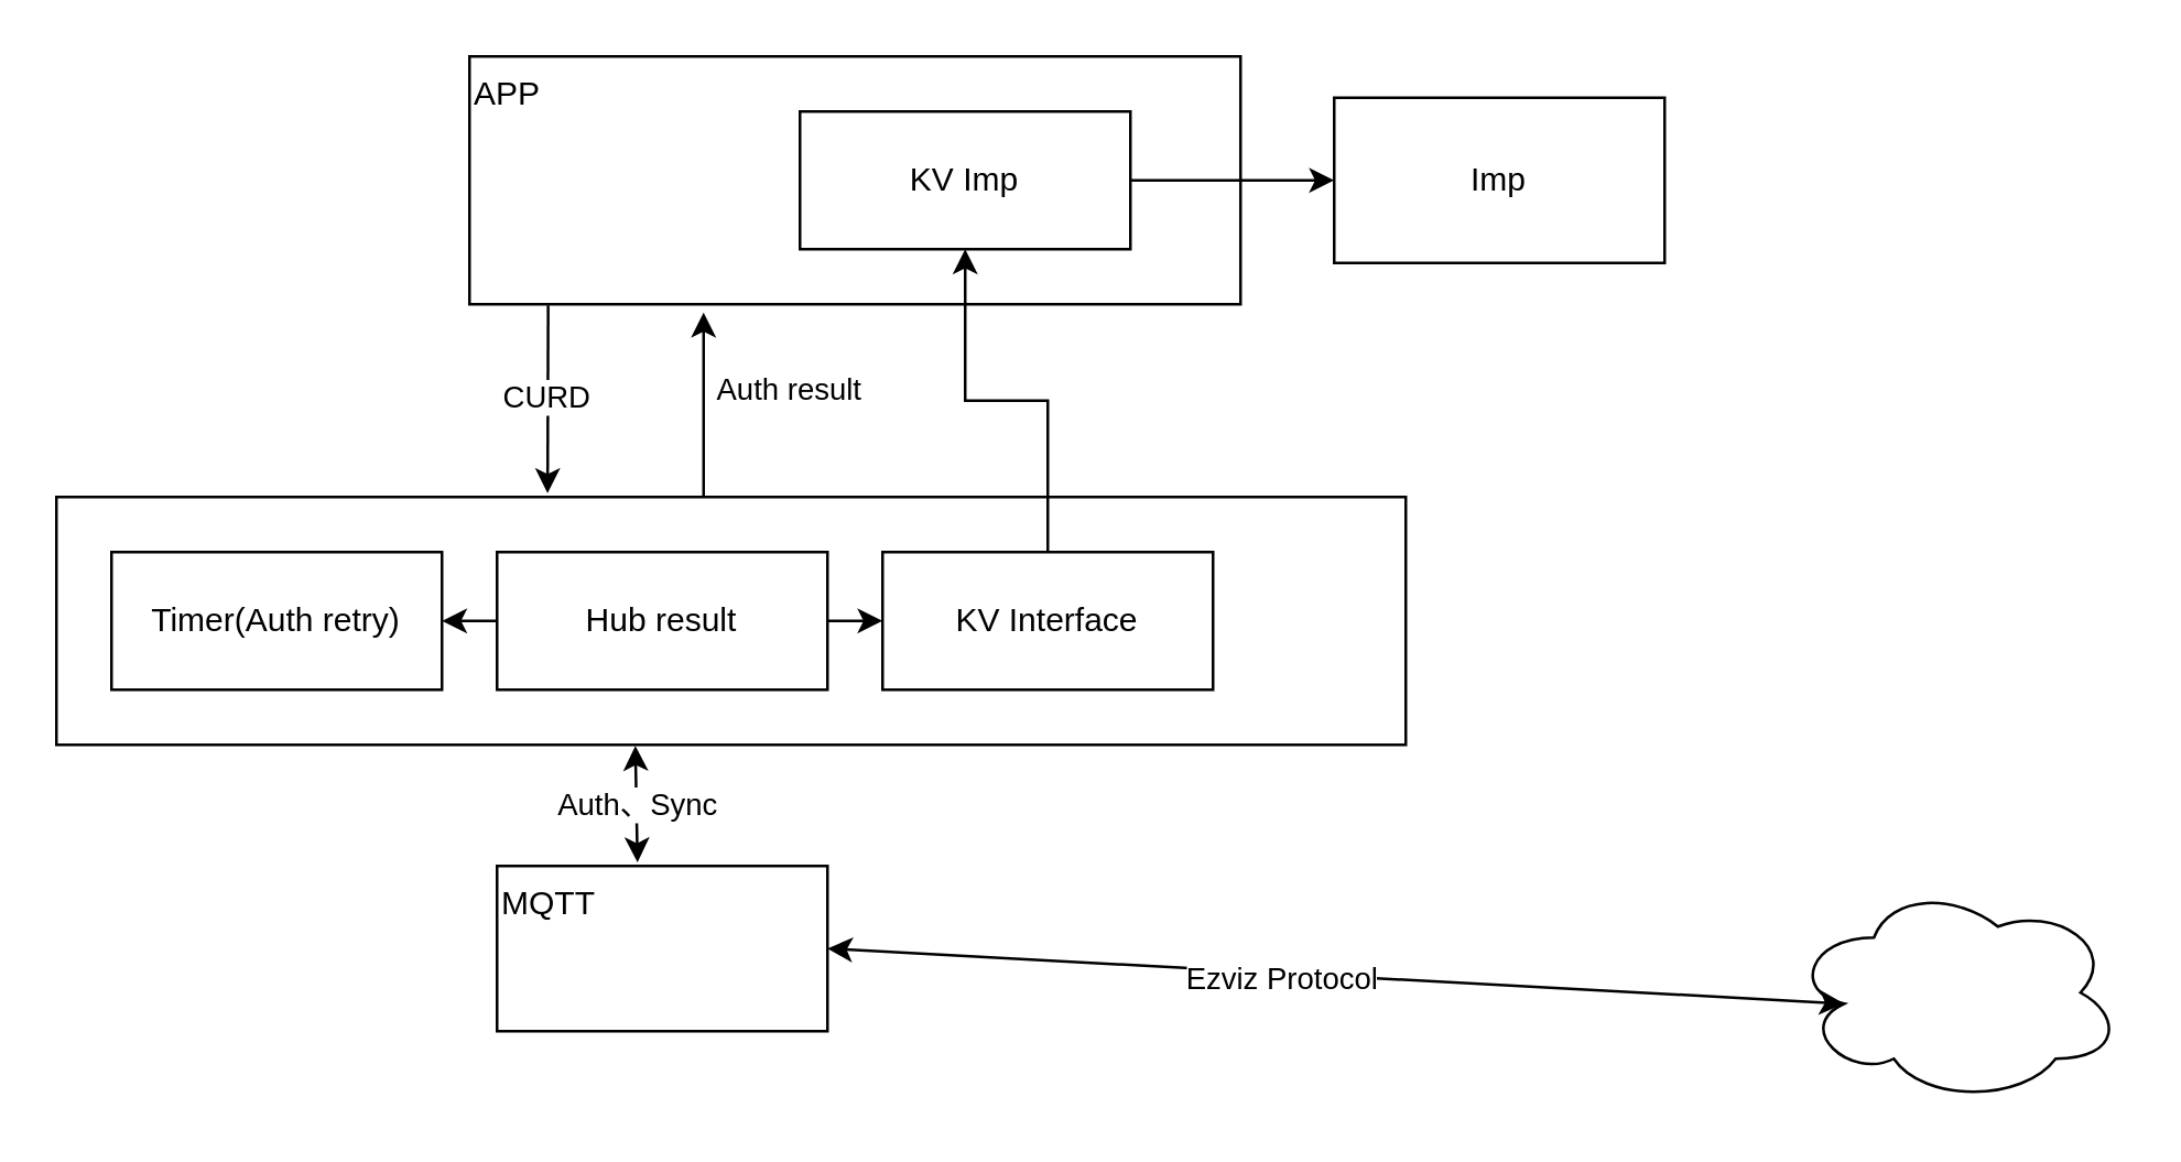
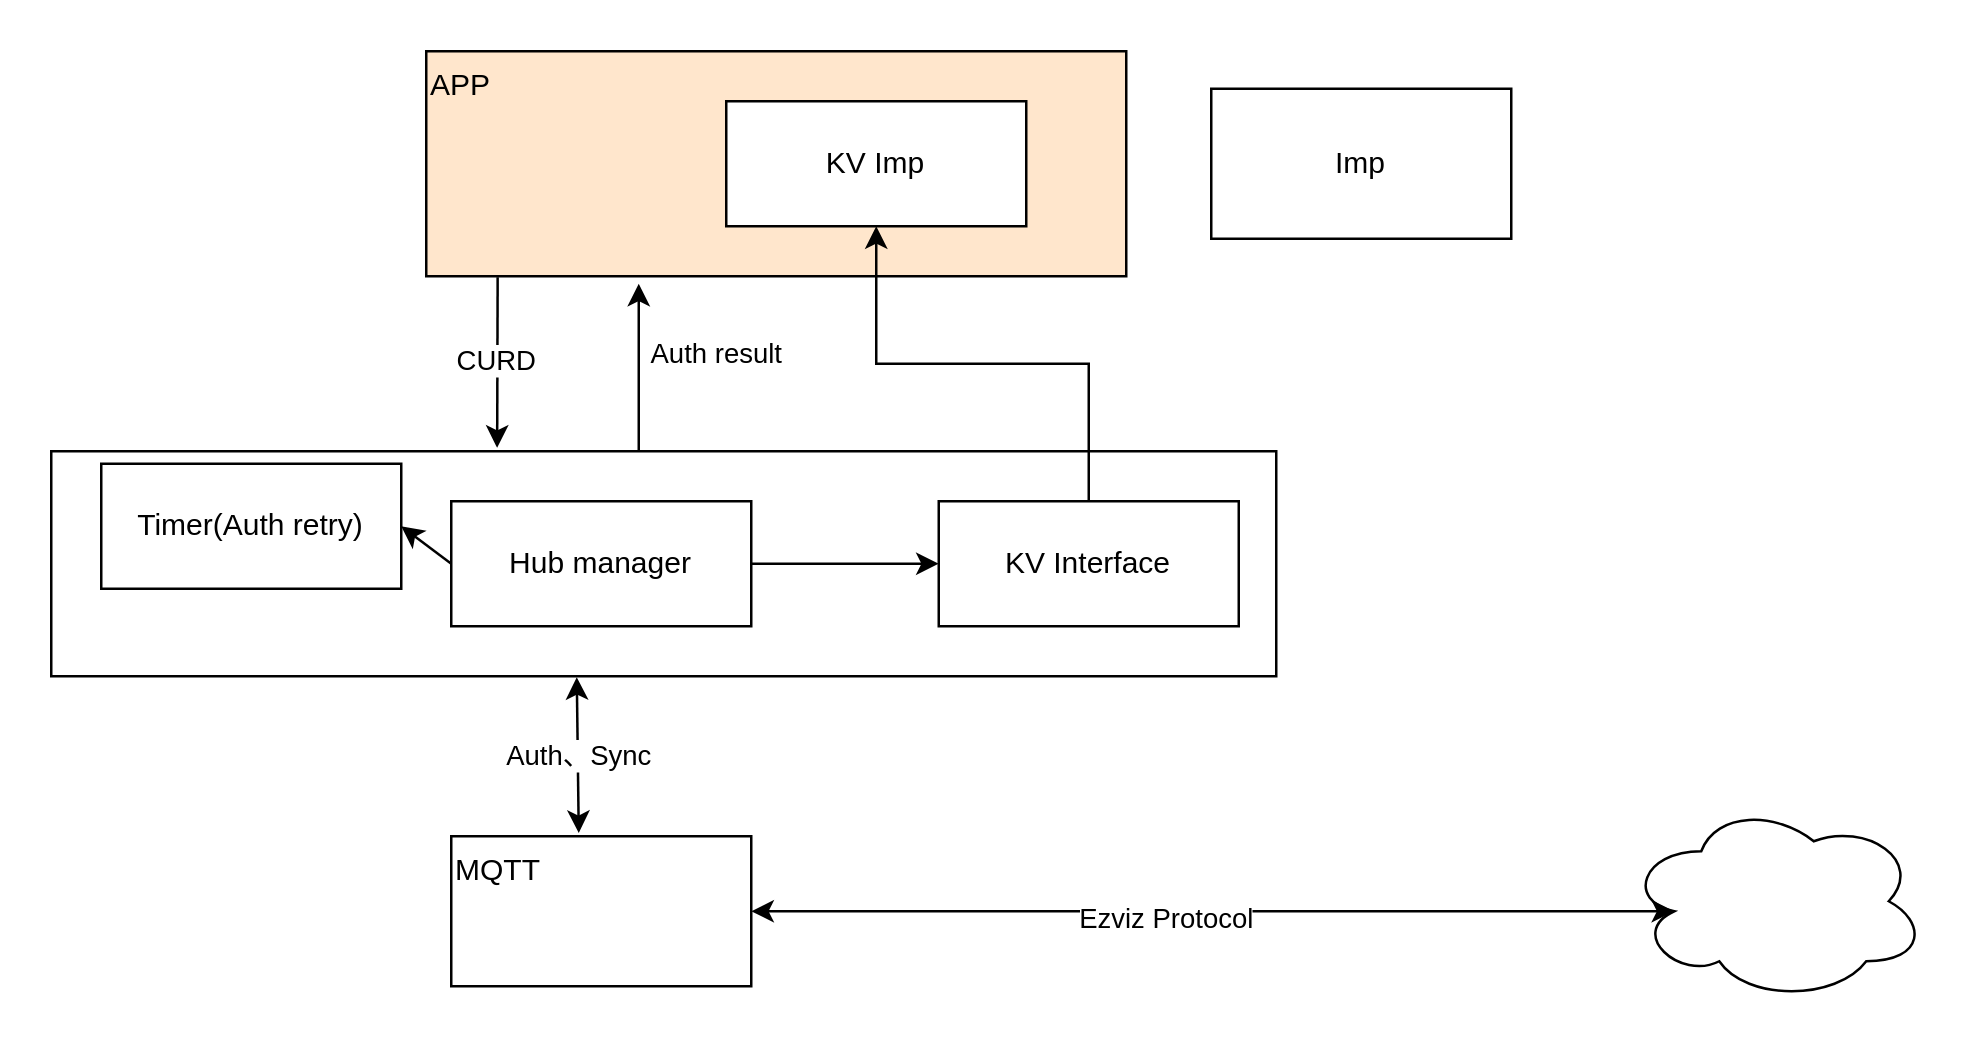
- <mxCell id="2" value="APP" style="rounded=0;whiteSpace=wrap;html=1;align=left;verticalAlign=top;" parent="1" vertex="1"><mxGeometry x="170" y="20" width="280" height="90" as="geometry" /></mxCell>
+ <mxCell id="2" value="APP" style="rounded=0;whiteSpace=wrap;html=1;align=left;verticalAlign=top;fillColor=#ffe6cc;" parent="1" vertex="1"><mxGeometry x="170" y="20" width="280" height="90" as="geometry" /></mxCell>
- <mxCell id="3" value="" style="edgeStyle=orthogonalEdgeStyle;rounded=0;orthogonalLoop=1;jettySize=auto;html=1;" parent="1" source="4" target="6" edge="1"><mxGeometry relative="1" as="geometry" /></mxCell>
- <mxCell id="18" value="Timer(Auth retry)" style="rounded=0;whiteSpace=wrap;html=1;" parent="1" vertex="1"><mxGeometry x="40" y="200" width="120" height="50" as="geometry" /></mxCell>
+ <mxCell id="18" value="Timer(Auth retry)" style="rounded=0;whiteSpace=wrap;html=1;" parent="1" vertex="1"><mxGeometry x="40" y="185" width="120" height="50" as="geometry" /></mxCell>
- <mxCell id="9" value="Hub result" style="rounded=0;whiteSpace=wrap;html=1;" parent="1" vertex="1"><mxGeometry x="180" y="200" width="120" height="50" as="geometry" /></mxCell>
+ <mxCell id="9" value="Hub manager" style="rounded=0;whiteSpace=wrap;html=1;" parent="1" vertex="1"><mxGeometry x="180" y="200" width="120" height="50" as="geometry" /></mxCell>
- <mxCell id="8" value="KV Interface" style="rounded=0;whiteSpace=wrap;html=1;" parent="1" vertex="1"><mxGeometry x="320" y="200" width="120" height="50" as="geometry" /></mxCell>
+ <mxCell id="8" value="KV Interface" style="rounded=0;whiteSpace=wrap;html=1;" parent="1" vertex="1"><mxGeometry x="375" y="200" width="120" height="50" as="geometry" /></mxCell>
- <mxCell id="14" value="MQTT" style="rounded=0;whiteSpace=wrap;html=1;align=left;verticalAlign=top;" parent="1" vertex="1"><mxGeometry x="180" y="314" width="120" height="60" as="geometry" /></mxCell>
+ <mxCell id="14" value="MQTT" style="rounded=0;whiteSpace=wrap;html=1;align=left;verticalAlign=top;" parent="1" vertex="1"><mxGeometry x="180" y="334" width="120" height="60" as="geometry" /></mxCell>
